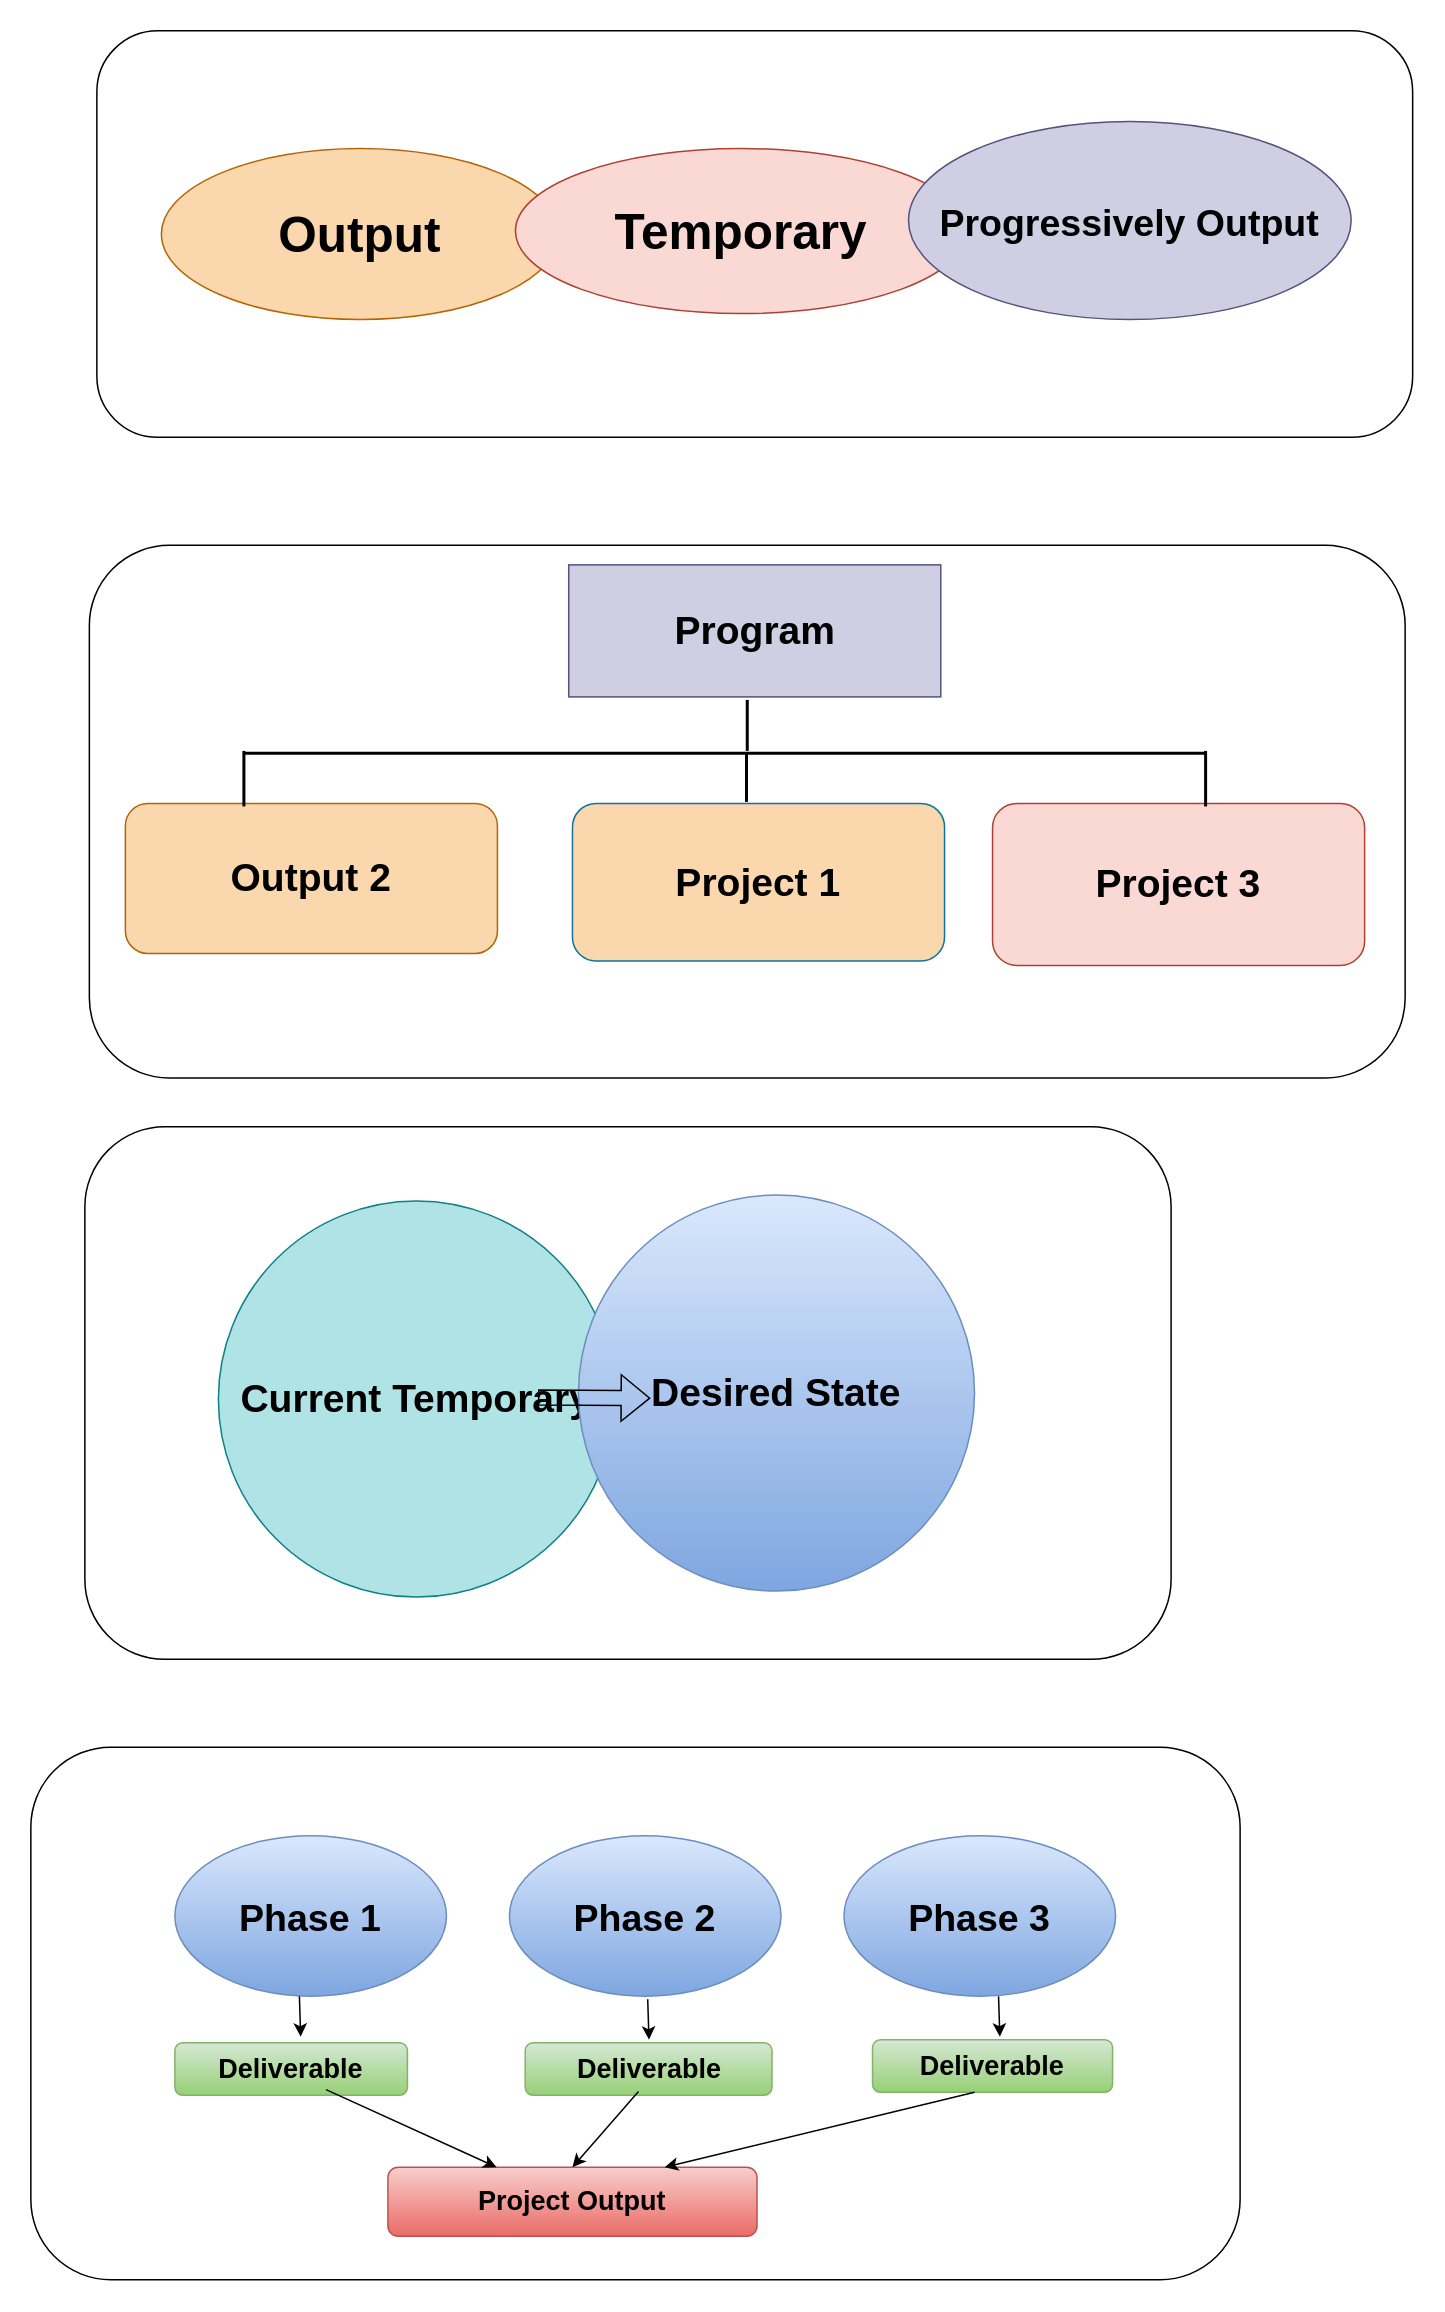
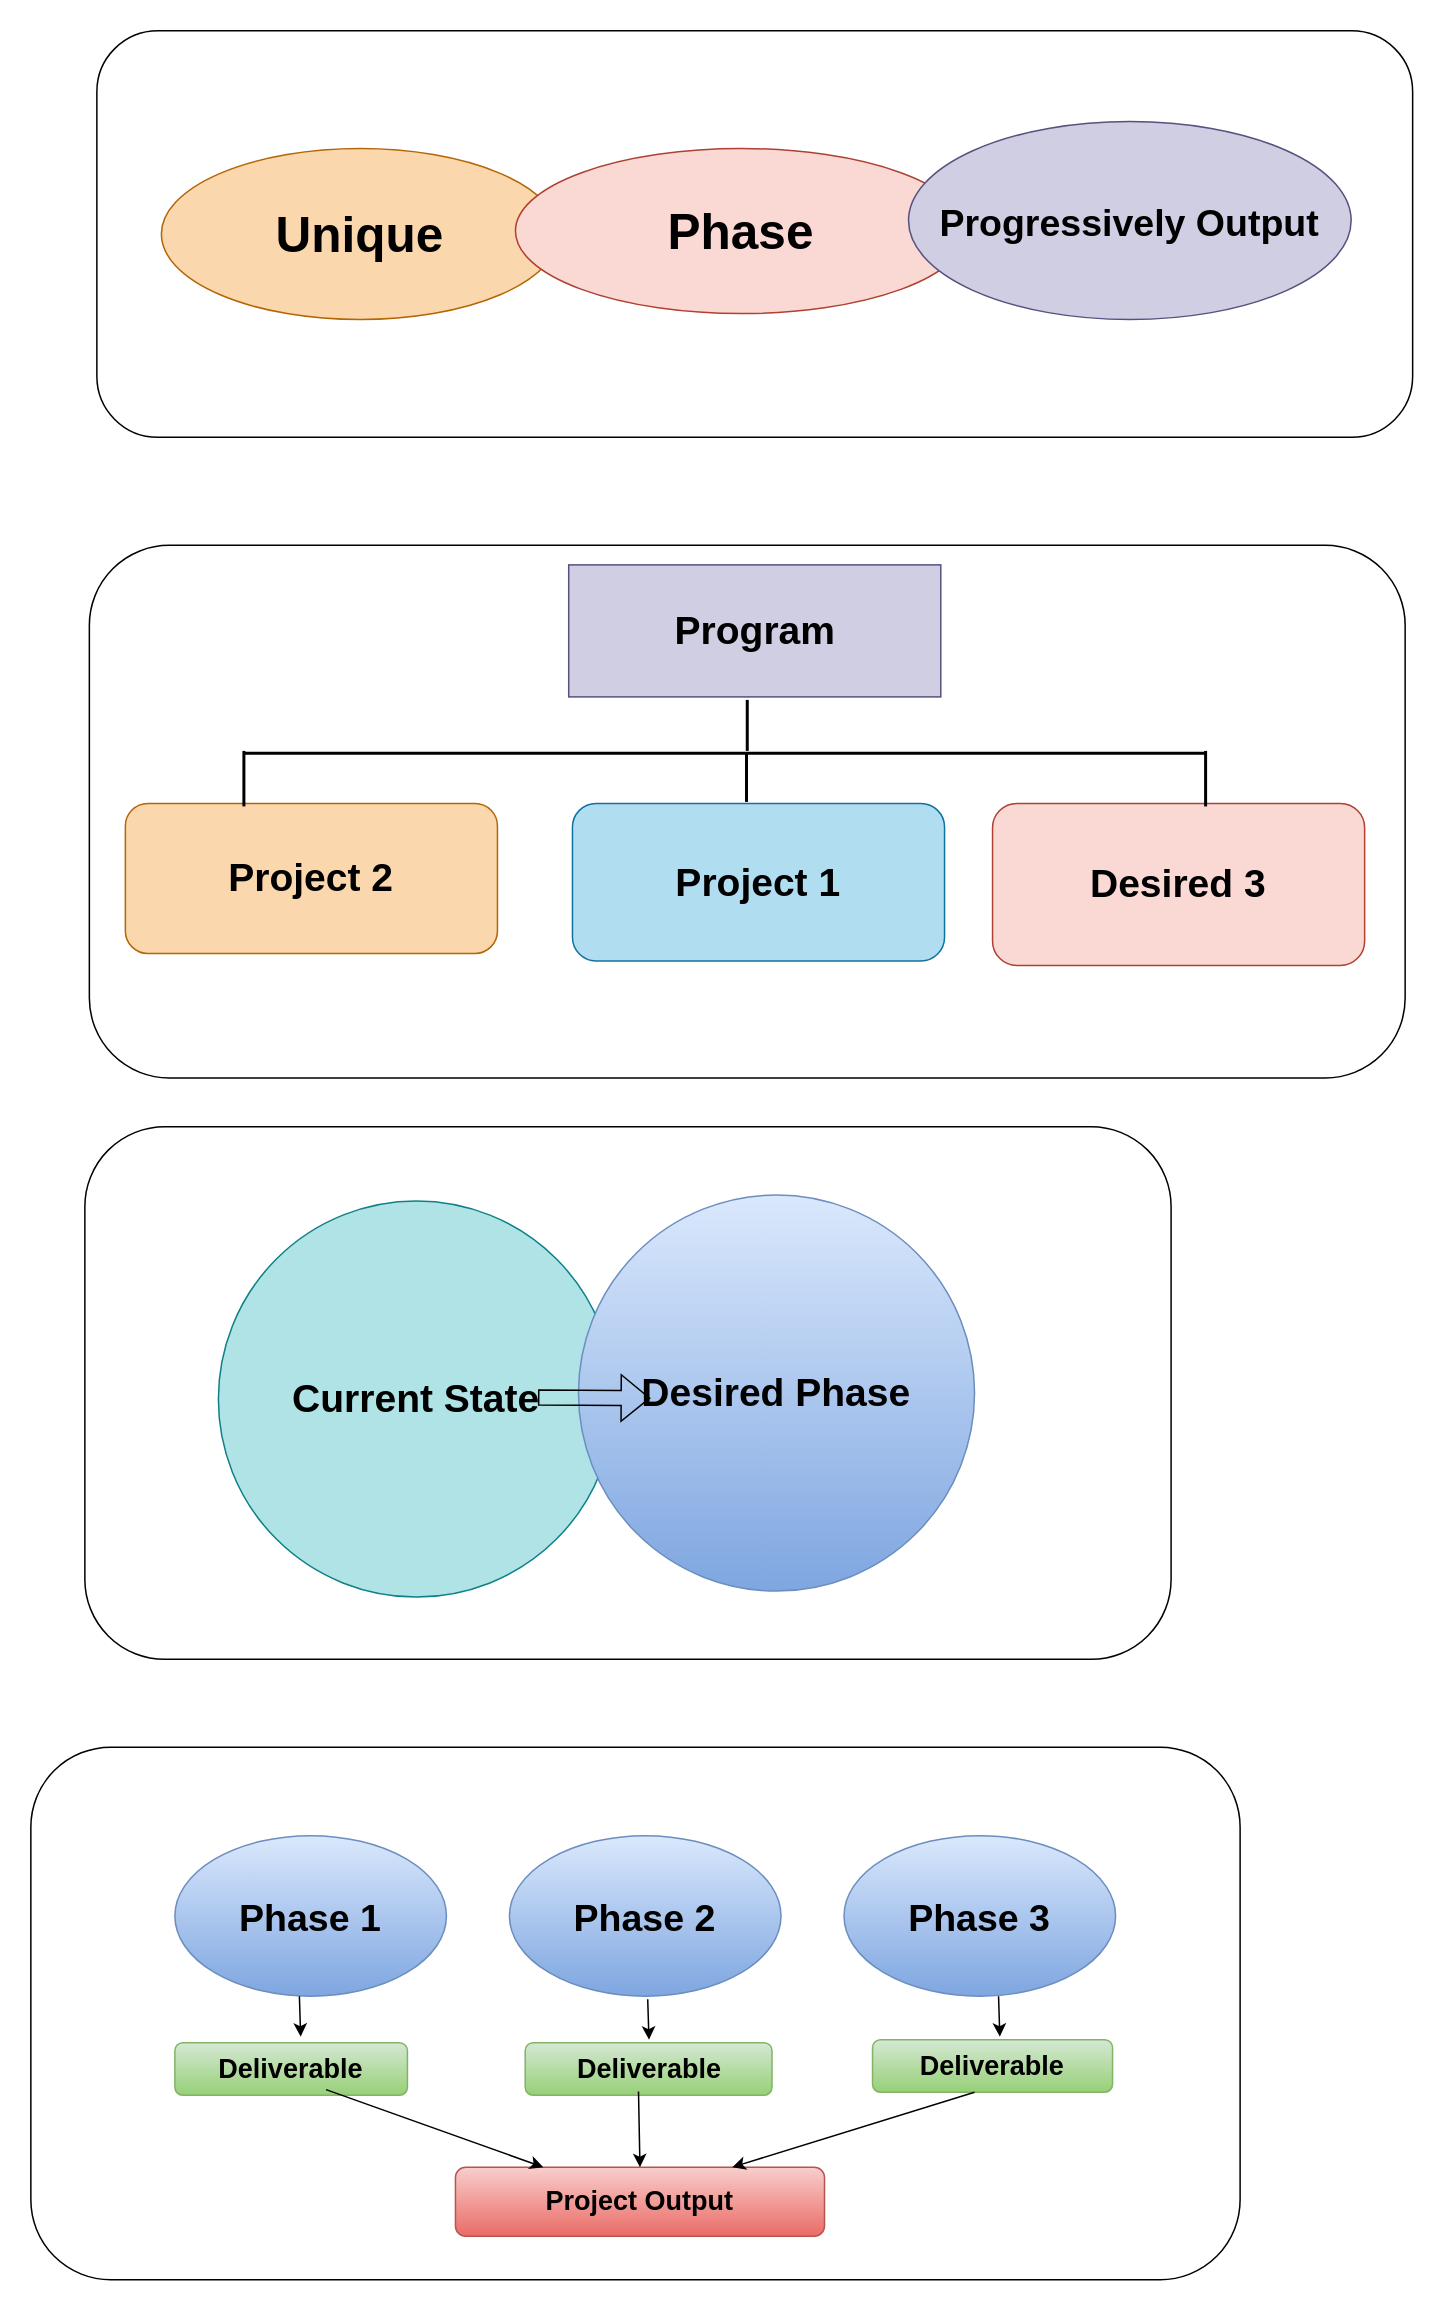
- <mxCell id="3" value="&lt;span style=&quot;font-size: 33px;&quot;&gt;&lt;b&gt;Temporary&lt;/b&gt;&lt;/span&gt;" style="ellipse;whiteSpace=wrap;html=1;fillColor=#fad9d5;strokeColor=#ae4132;" vertex="1" parent="1"><mxGeometry x="343" y="98.5" width="301" height="110" as="geometry" /></mxCell>
+ <mxCell id="3" value="&lt;span style=&quot;font-size: 33px;&quot;&gt;&lt;b&gt;Phase&lt;/b&gt;&lt;/span&gt;" style="ellipse;whiteSpace=wrap;html=1;fillColor=#fad9d5;strokeColor=#ae4132;" vertex="1" parent="1"><mxGeometry x="343" y="98.5" width="301" height="110" as="geometry" /></mxCell>
- <mxCell id="2" value="&lt;b&gt;&lt;font style=&quot;font-size: 33px;&quot;&gt;Output&lt;/font&gt;&lt;/b&gt;" style="ellipse;whiteSpace=wrap;html=1;fillColor=#fad7ac;strokeColor=#b46504;" vertex="1" parent="1"><mxGeometry x="107" y="98.5" width="265" height="114" as="geometry" /></mxCell>
+ <mxCell id="2" value="&lt;b&gt;&lt;font style=&quot;font-size: 33px;&quot;&gt;Unique&lt;/font&gt;&lt;/b&gt;" style="ellipse;whiteSpace=wrap;html=1;fillColor=#fad7ac;strokeColor=#b46504;" vertex="1" parent="1"><mxGeometry x="107" y="98.5" width="265" height="114" as="geometry" /></mxCell>
- <mxCell id="8" value="&lt;b&gt;&lt;font style=&quot;font-size: 26px;&quot;&gt;Output 2&lt;/font&gt;&lt;/b&gt;" style="rounded=1;whiteSpace=wrap;html=1;fillColor=#fad7ac;strokeColor=#b46504;" vertex="1" parent="1"><mxGeometry x="83" y="535" width="248" height="100" as="geometry" /></mxCell>
+ <mxCell id="8" value="&lt;b&gt;&lt;font style=&quot;font-size: 26px;&quot;&gt;Project 2&lt;/font&gt;&lt;/b&gt;" style="rounded=1;whiteSpace=wrap;html=1;fillColor=#fad7ac;strokeColor=#b46504;" vertex="1" parent="1"><mxGeometry x="83" y="535" width="248" height="100" as="geometry" /></mxCell>
- <mxCell id="9" value="&lt;b&gt;&lt;font style=&quot;font-size: 26px;&quot;&gt;Project 1&lt;/font&gt;&lt;/b&gt;" style="rounded=1;whiteSpace=wrap;html=1;fillColor=#fad7ac;strokeColor=#10739e;" vertex="1" parent="1"><mxGeometry x="381" y="535" width="248" height="105" as="geometry" /></mxCell>
+ <mxCell id="9" value="&lt;b&gt;&lt;font style=&quot;font-size: 26px;&quot;&gt;Project 1&lt;/font&gt;&lt;/b&gt;" style="rounded=1;whiteSpace=wrap;html=1;fillColor=#b1ddf0;strokeColor=#10739e;" vertex="1" parent="1"><mxGeometry x="381" y="535" width="248" height="105" as="geometry" /></mxCell>
- <mxCell id="10" value="&lt;b&gt;&lt;font style=&quot;font-size: 26px;&quot;&gt;Project 3&lt;/font&gt;&lt;/b&gt;" style="rounded=1;whiteSpace=wrap;html=1;fillColor=#fad9d5;strokeColor=#ae4132;" vertex="1" parent="1"><mxGeometry x="661" y="535" width="248" height="108" as="geometry" /></mxCell>
+ <mxCell id="10" value="&lt;b&gt;&lt;font style=&quot;font-size: 26px;&quot;&gt;Desired 3&lt;/font&gt;&lt;/b&gt;" style="rounded=1;whiteSpace=wrap;html=1;fillColor=#fad9d5;strokeColor=#ae4132;" vertex="1" parent="1"><mxGeometry x="661" y="535" width="248" height="108" as="geometry" /></mxCell>
- <mxCell id="18" value="&lt;font style=&quot;font-size: 26px;&quot;&gt;&lt;b&gt;Desired State&lt;/b&gt;&lt;/font&gt;" style="ellipse;whiteSpace=wrap;html=1;aspect=fixed;fillColor=#dae8fc;strokeColor=#6c8ebf;gradientColor=#7ea6e0;" vertex="1" parent="1"><mxGeometry x="385" y="796" width="264" height="264" as="geometry" /></mxCell>
+ <mxCell id="18" value="&lt;font style=&quot;font-size: 26px;&quot;&gt;&lt;b&gt;Desired Phase&lt;/b&gt;&lt;/font&gt;" style="ellipse;whiteSpace=wrap;html=1;aspect=fixed;fillColor=#dae8fc;strokeColor=#6c8ebf;gradientColor=#7ea6e0;" vertex="1" parent="1"><mxGeometry x="385" y="796" width="264" height="264" as="geometry" /></mxCell>
- <mxCell id="17" value="&lt;font style=&quot;font-size: 26px;&quot;&gt;Current Temporary&lt;/font&gt;" style="ellipse;whiteSpace=wrap;html=1;aspect=fixed;fillColor=#b0e3e6;strokeColor=#0e8088;fontStyle=1" vertex="1" parent="1"><mxGeometry x="145" y="800" width="264" height="264" as="geometry" /></mxCell>
+ <mxCell id="17" value="&lt;font style=&quot;font-size: 26px;&quot;&gt;Current State&lt;/font&gt;" style="ellipse;whiteSpace=wrap;html=1;aspect=fixed;fillColor=#b0e3e6;strokeColor=#0e8088;fontStyle=1" vertex="1" parent="1"><mxGeometry x="145" y="800" width="264" height="264" as="geometry" /></mxCell>
- <mxCell id="27" value="&lt;span style=&quot;font-size: 18px;&quot;&gt;&lt;b&gt;Project Output&lt;/b&gt;&lt;/span&gt;" style="rounded=1;whiteSpace=wrap;html=1;fillColor=#f8cecc;gradientColor=#ea6b66;strokeColor=#b85450;" vertex="1" parent="1"><mxGeometry x="258" y="1444" width="246" height="46" as="geometry" /></mxCell>
+ <mxCell id="27" value="&lt;span style=&quot;font-size: 18px;&quot;&gt;&lt;b&gt;Project Output&lt;/b&gt;&lt;/span&gt;" style="rounded=1;whiteSpace=wrap;html=1;fillColor=#f8cecc;gradientColor=#ea6b66;strokeColor=#b85450;" vertex="1" parent="1"><mxGeometry x="303" y="1444" width="246" height="46" as="geometry" /></mxCell>
